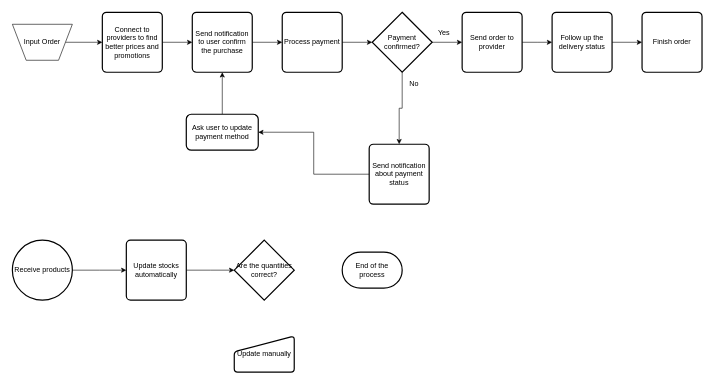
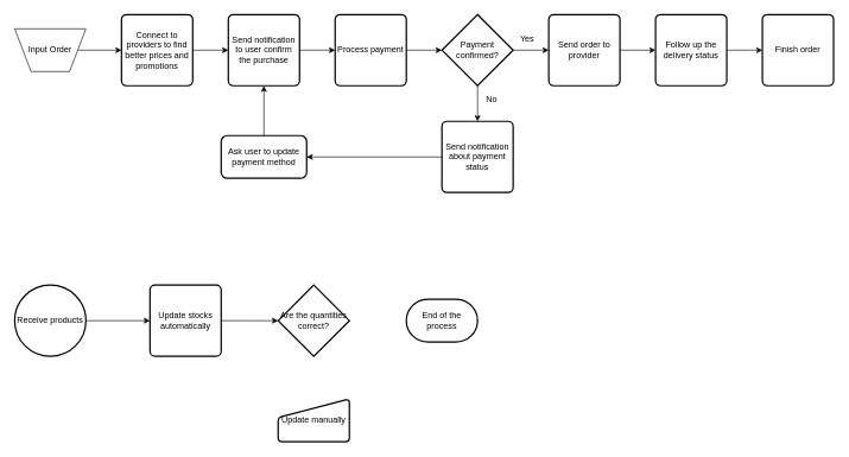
- <mxCell id="14" value="Send notification about payment status" style="rounded=1;whiteSpace=wrap;html=1;absoluteArcSize=1;arcSize=14;strokeWidth=2;" vertex="1" parent="1"><mxGeometry x="615" y="240" width="100" height="100" as="geometry" /></mxCell>
+ <mxCell id="14" value="Send notification about payment status" style="rounded=1;whiteSpace=wrap;html=1;absoluteArcSize=1;arcSize=14;strokeWidth=2;" vertex="1" parent="1"><mxGeometry x="620" y="170" width="100" height="100" as="geometry" /></mxCell>
